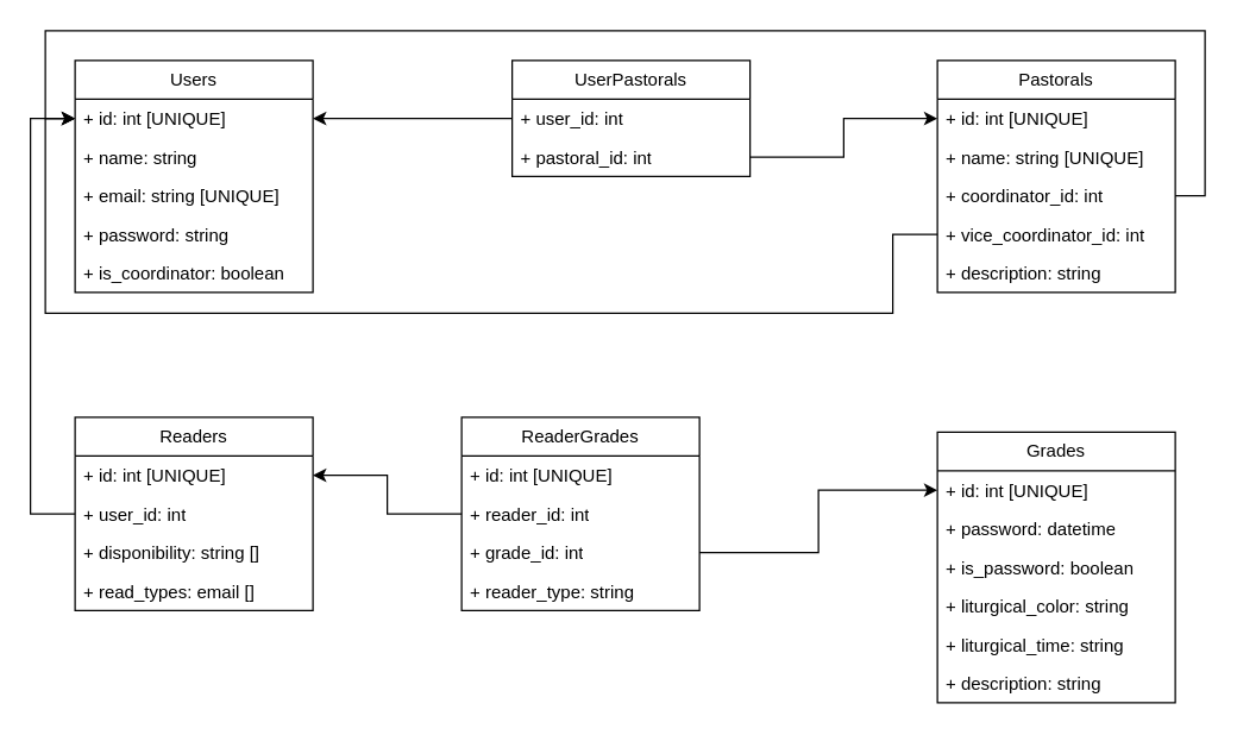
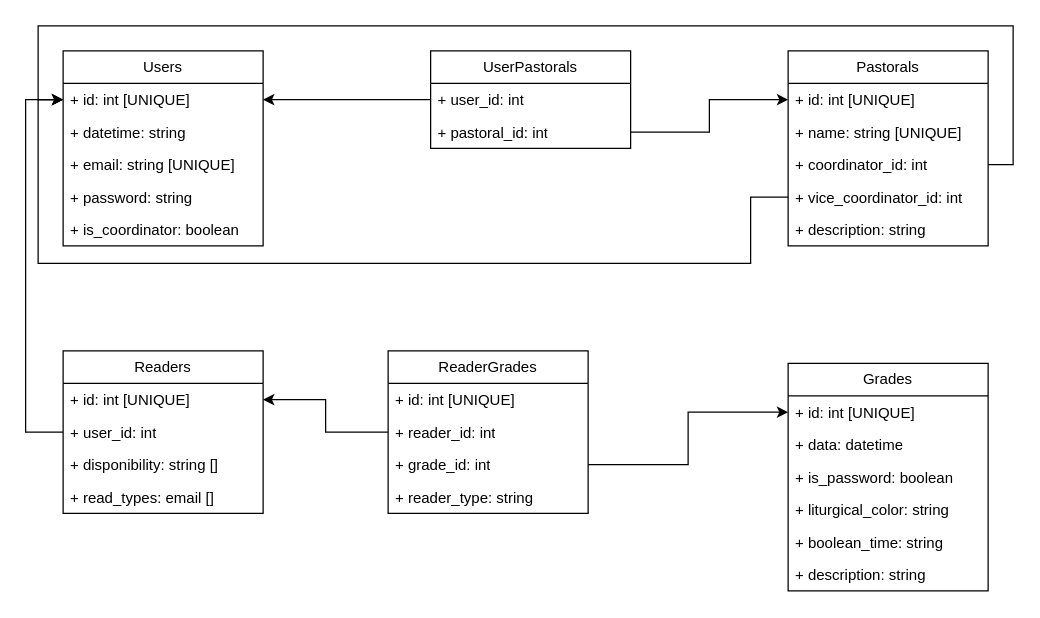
- <mxCell id="4" value="+ name: string" style="text;strokeColor=none;fillColor=none;align=left;verticalAlign=top;spacingLeft=4;spacingRight=4;overflow=hidden;rotatable=0;points=[[0,0.5],[1,0.5]];portConstraint=eastwest;whiteSpace=wrap;html=1;" vertex="1" parent="2"><mxGeometry y="52" width="160" height="26" as="geometry" /></mxCell>
+ <mxCell id="4" value="+ datetime: string" style="text;strokeColor=none;fillColor=none;align=left;verticalAlign=top;spacingLeft=4;spacingRight=4;overflow=hidden;rotatable=0;points=[[0,0.5],[1,0.5]];portConstraint=eastwest;whiteSpace=wrap;html=1;" vertex="1" parent="2"><mxGeometry y="52" width="160" height="26" as="geometry" /></mxCell>
- <mxCell id="19" value="+ password: datetime" style="text;strokeColor=none;fillColor=none;align=left;verticalAlign=top;spacingLeft=4;spacingRight=4;overflow=hidden;rotatable=0;points=[[0,0.5],[1,0.5]];portConstraint=eastwest;whiteSpace=wrap;html=1;" vertex="1" parent="17"><mxGeometry y="52" width="160" height="26" as="geometry" /></mxCell>
+ <mxCell id="19" value="+ data: datetime" style="text;strokeColor=none;fillColor=none;align=left;verticalAlign=top;spacingLeft=4;spacingRight=4;overflow=hidden;rotatable=0;points=[[0,0.5],[1,0.5]];portConstraint=eastwest;whiteSpace=wrap;html=1;" vertex="1" parent="17"><mxGeometry y="52" width="160" height="26" as="geometry" /></mxCell>
- <mxCell id="22" value="+ liturgical_time: string" style="text;strokeColor=none;fillColor=none;align=left;verticalAlign=top;spacingLeft=4;spacingRight=4;overflow=hidden;rotatable=0;points=[[0,0.5],[1,0.5]];portConstraint=eastwest;whiteSpace=wrap;html=1;" vertex="1" parent="17"><mxGeometry y="130" width="160" height="26" as="geometry" /></mxCell>
+ <mxCell id="22" value="+ boolean_time: string" style="text;strokeColor=none;fillColor=none;align=left;verticalAlign=top;spacingLeft=4;spacingRight=4;overflow=hidden;rotatable=0;points=[[0,0.5],[1,0.5]];portConstraint=eastwest;whiteSpace=wrap;html=1;" vertex="1" parent="17"><mxGeometry y="130" width="160" height="26" as="geometry" /></mxCell>
